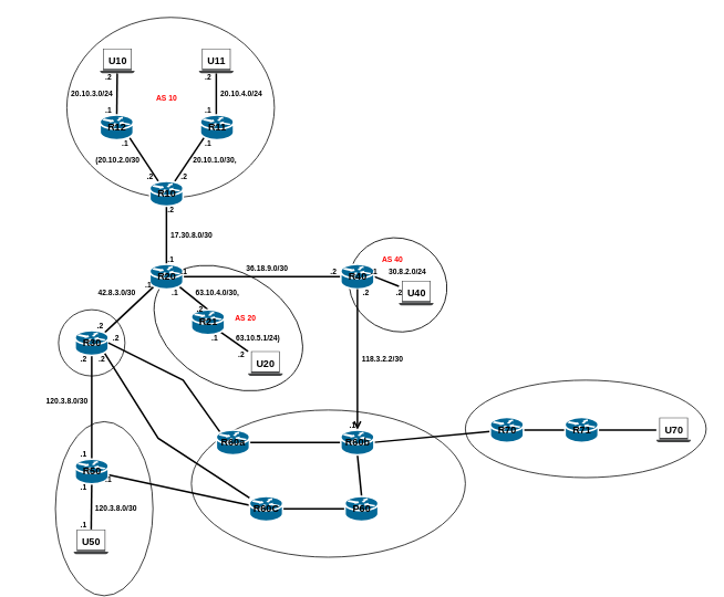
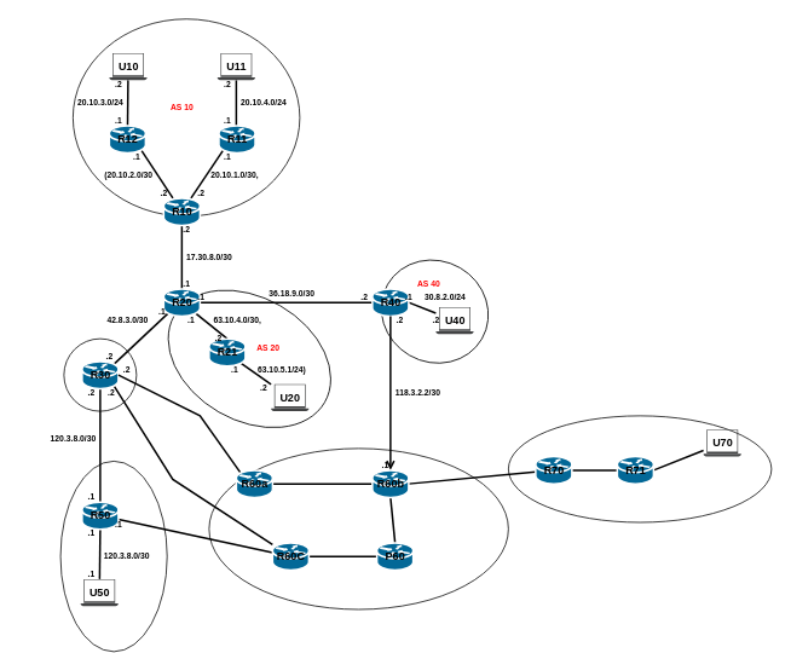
- <mxCell id="41" value="&lt;b&gt;U70&lt;/b&gt;" style="sketch=0;pointerEvents=1;shadow=0;dashed=0;html=1;strokeColor=none;fillColor=#434445;aspect=fixed;labelPosition=center;verticalLabelPosition=middle;verticalAlign=middle;align=center;outlineConnect=0;shape=mxgraph.vvd.laptop;" parent="1" vertex="1"><mxGeometry x="790" y="503" width="41.67" height="30" as="geometry" /></mxCell>
+ <mxCell id="41" value="&lt;b&gt;U70&lt;/b&gt;" style="sketch=0;pointerEvents=1;shadow=0;dashed=0;html=1;strokeColor=none;fillColor=#434445;aspect=fixed;labelPosition=center;verticalLabelPosition=middle;verticalAlign=middle;align=center;outlineConnect=0;shape=mxgraph.vvd.laptop;" parent="1" vertex="1"><mxGeometry x="775" y="473" width="41.67" height="30" as="geometry" /></mxCell>
